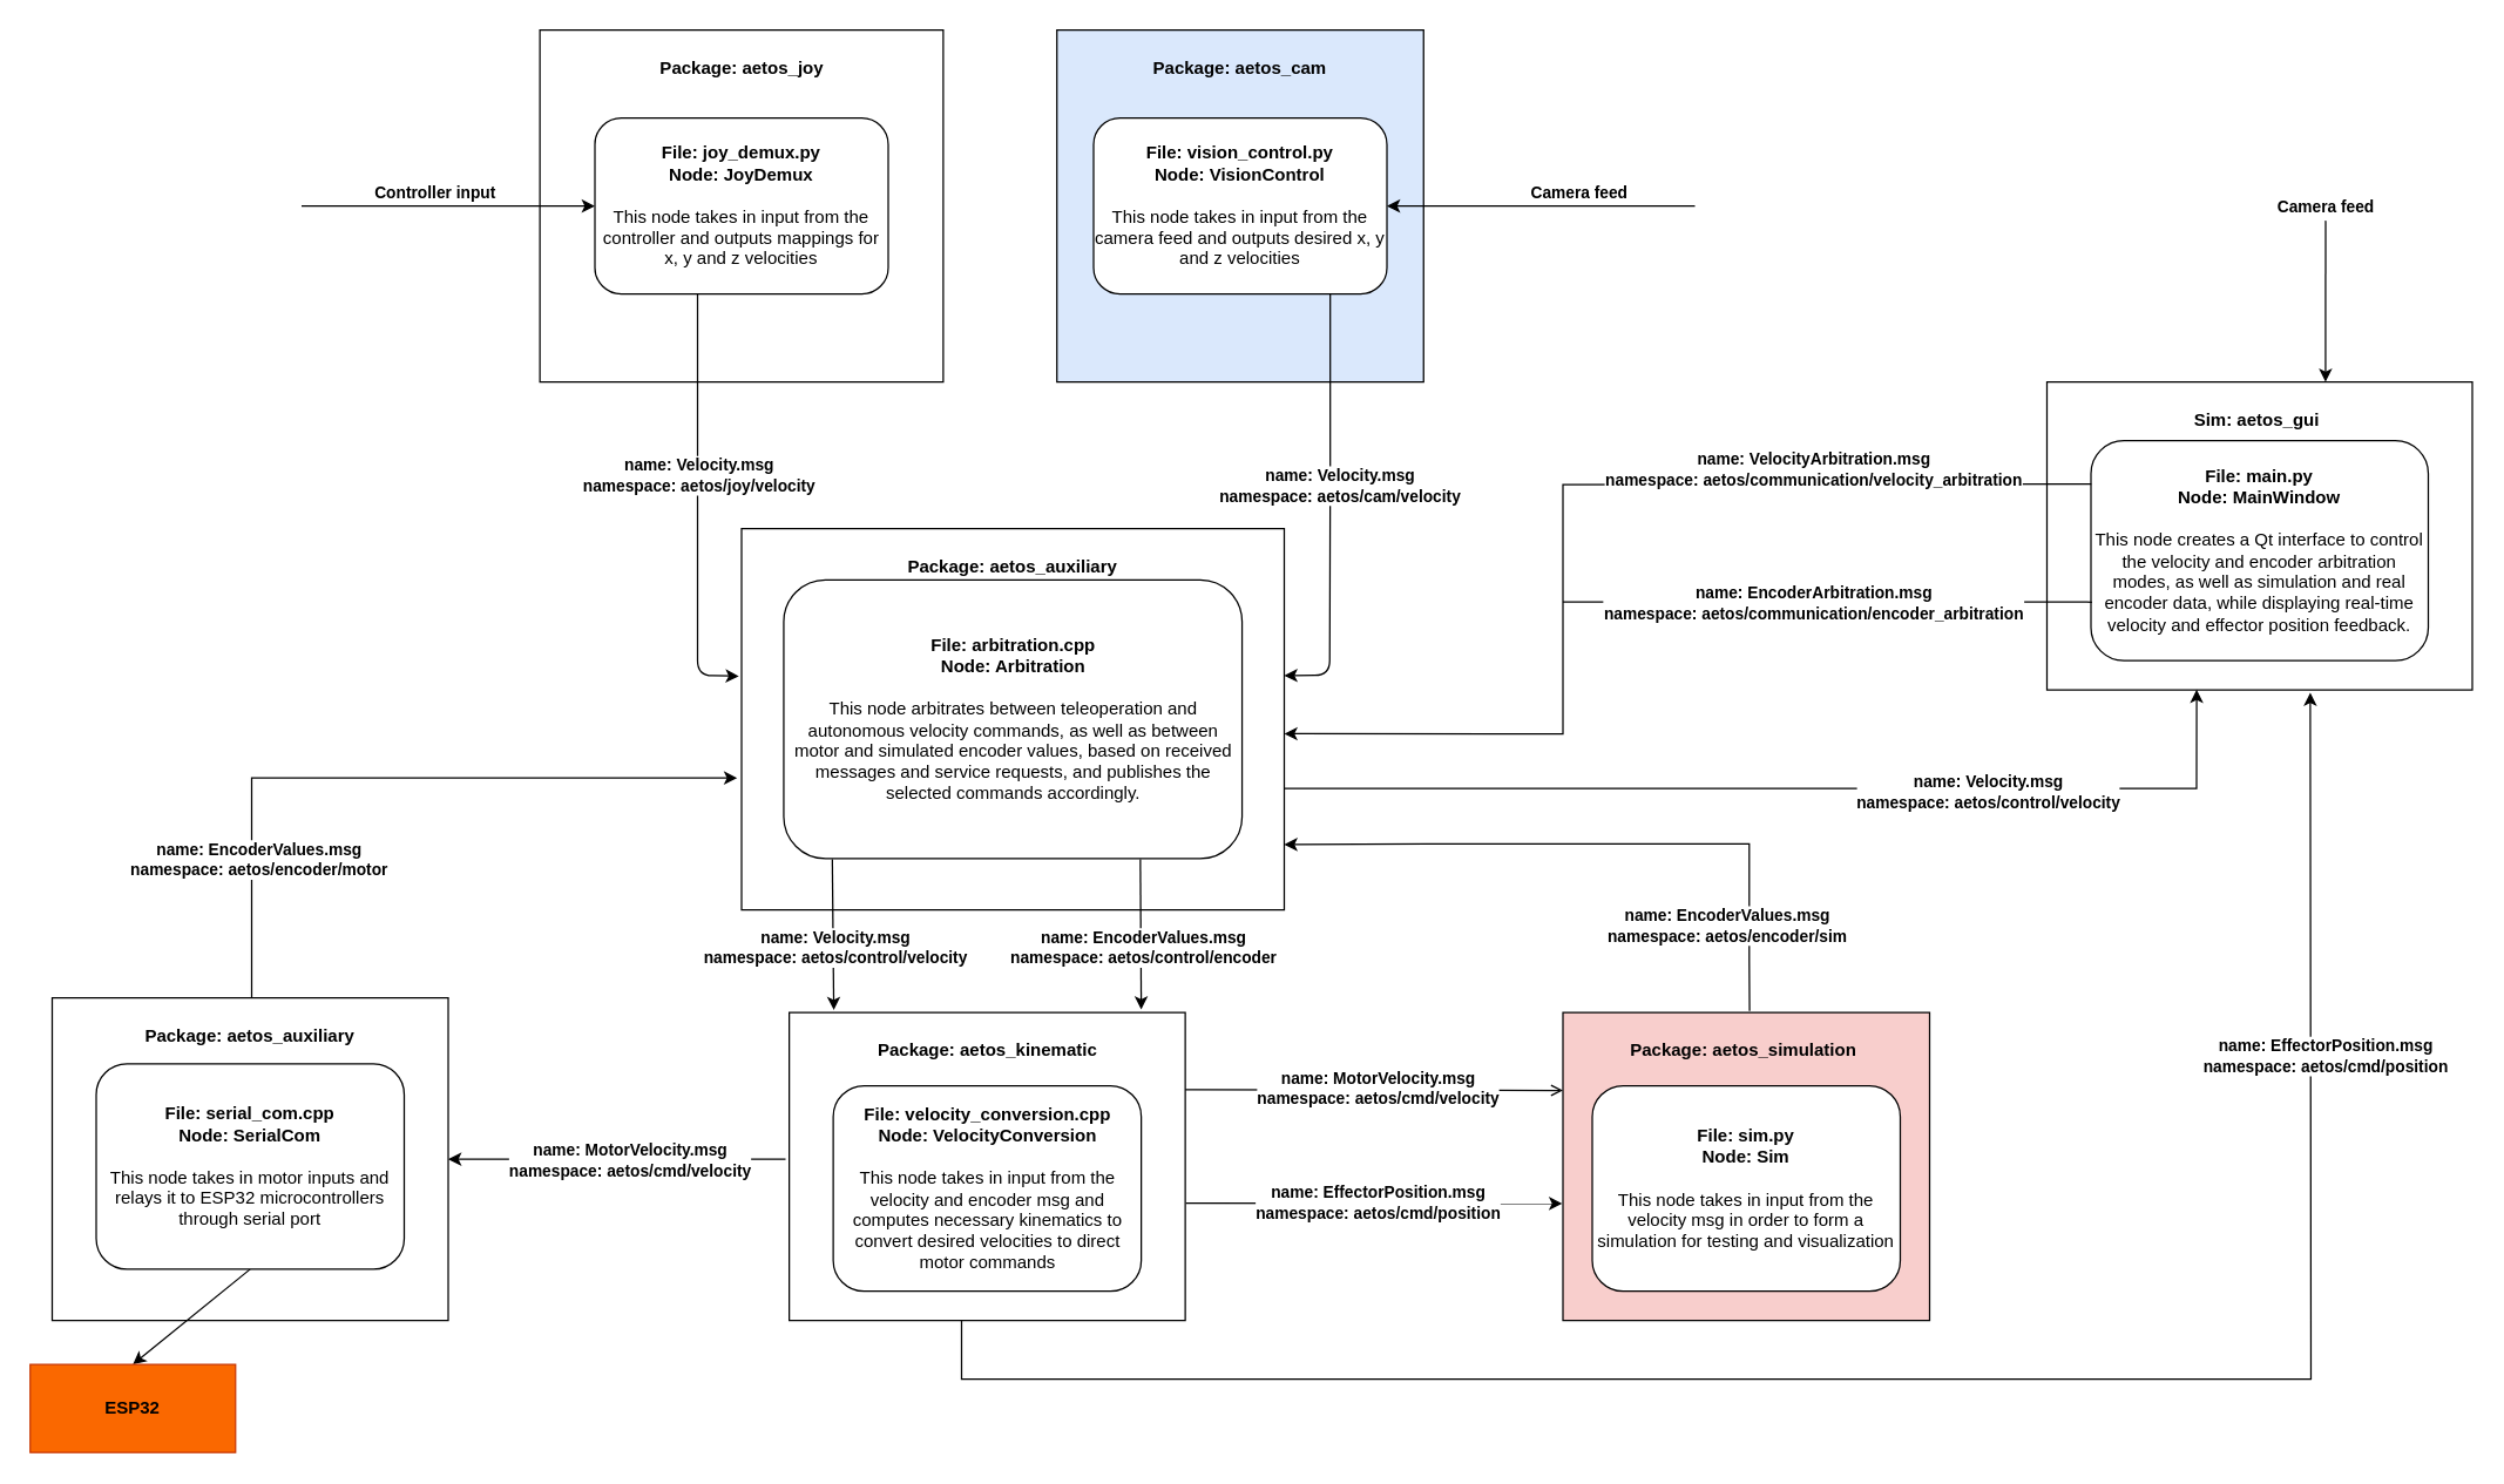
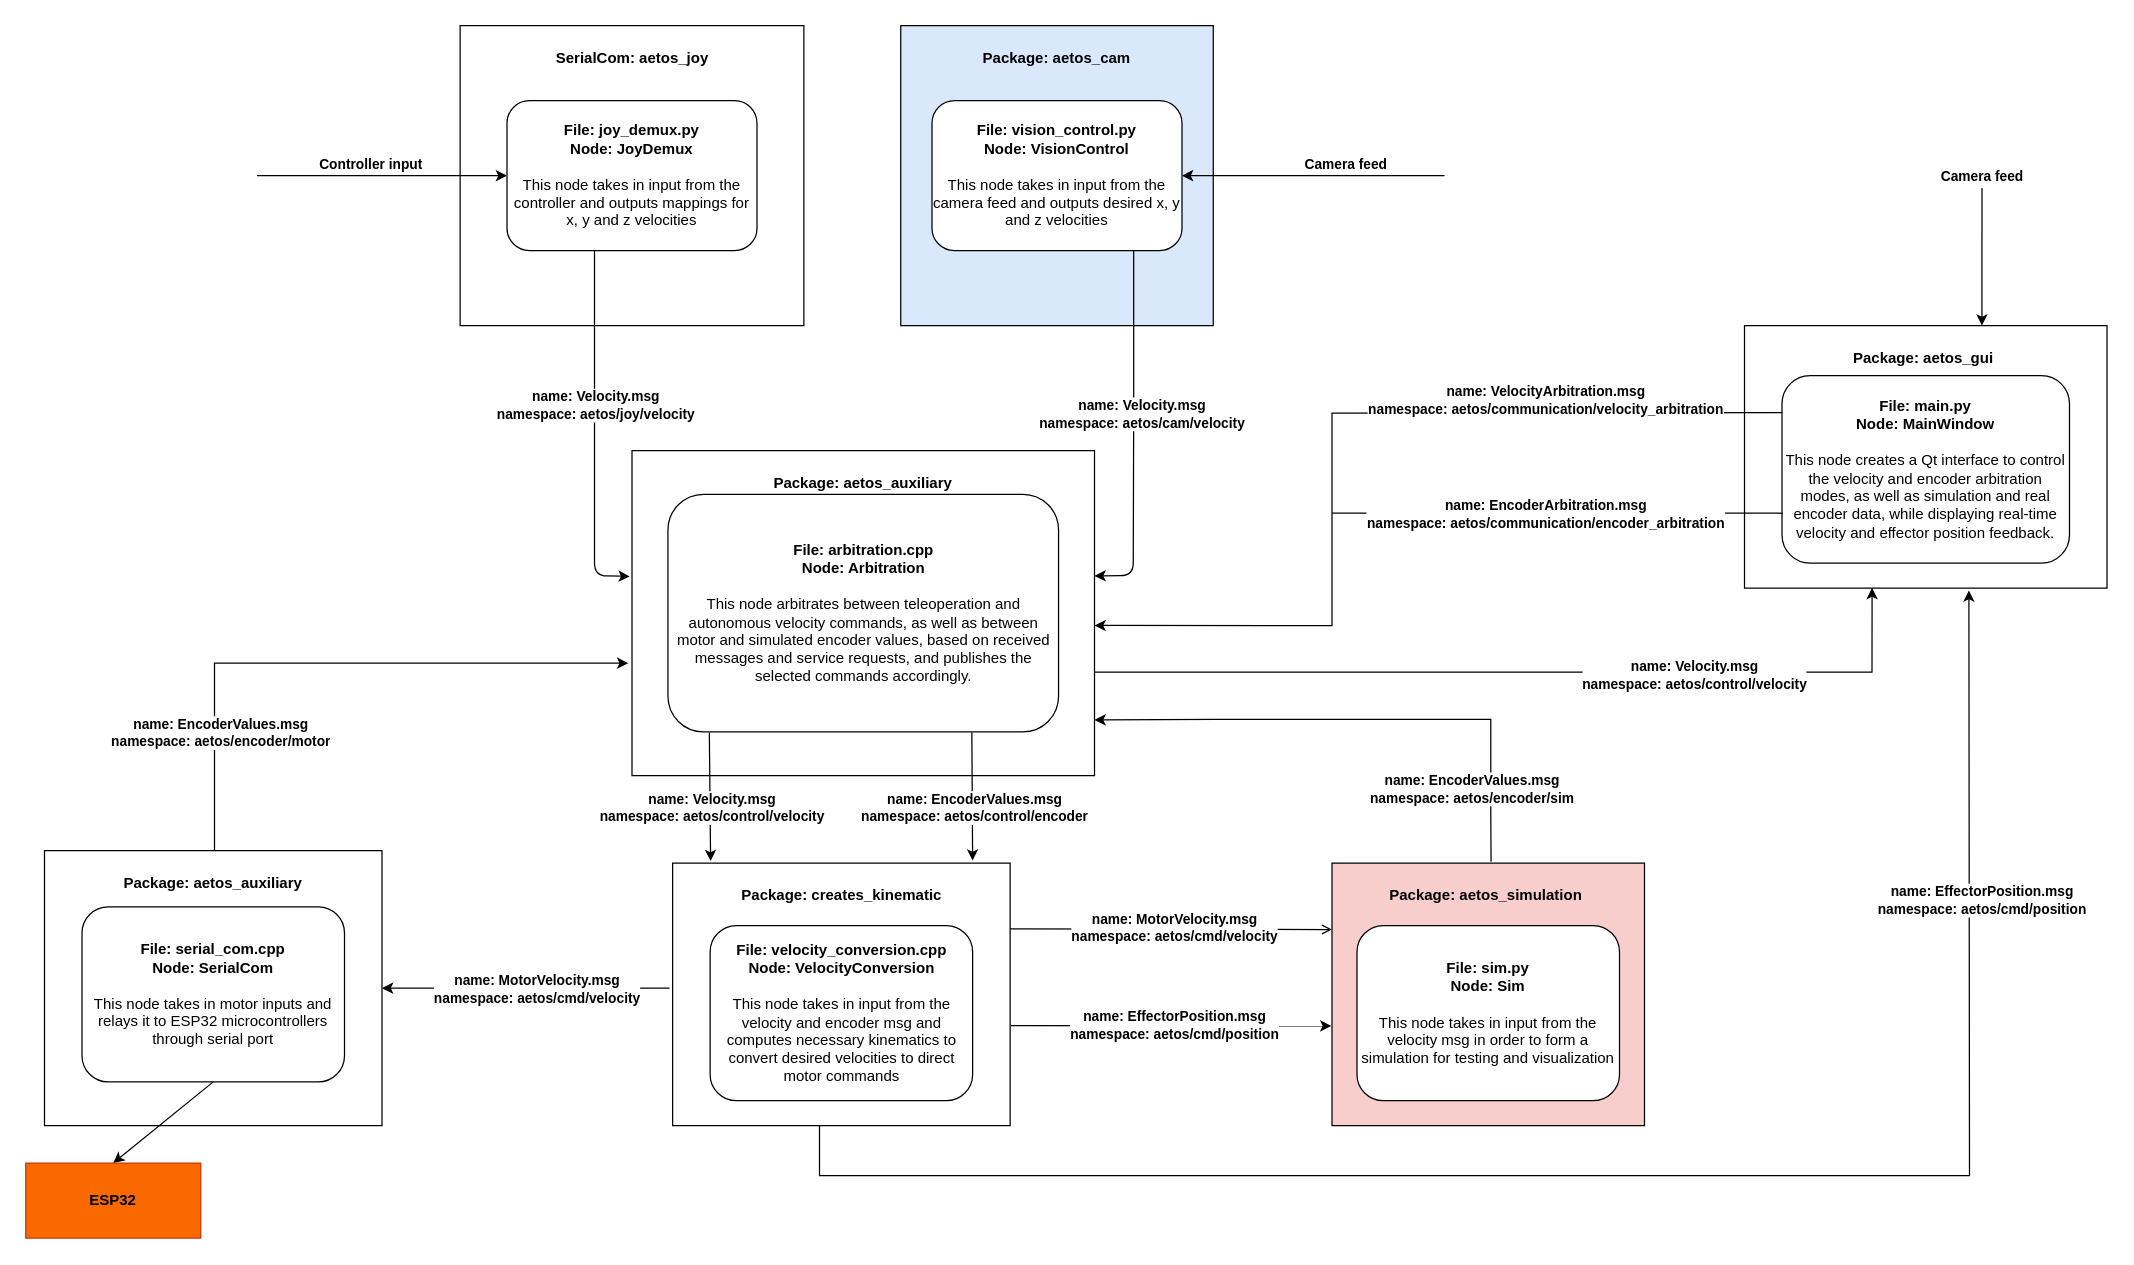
- <mxCell id="5" value="&lt;p style=&quot;&quot;&gt;&lt;b&gt;Package: aetos_joy&lt;/b&gt;&lt;/p&gt;" style="whiteSpace=wrap;html=1;align=center;horizontal=1;verticalAlign=top;" vertex="1" parent="1"><mxGeometry x="367.5" width="275" height="240" as="geometry" y="20" /></mxCell>
+ <mxCell id="5" value="&lt;p style=&quot;&quot;&gt;&lt;b&gt;SerialCom: aetos_joy&lt;/b&gt;&lt;/p&gt;" style="whiteSpace=wrap;html=1;align=center;horizontal=1;verticalAlign=top;" vertex="1" parent="1"><mxGeometry x="367.5" width="275" height="240" as="geometry" y="20" /></mxCell>
- <mxCell id="38" value="&lt;p style=&quot;&quot;&gt;&lt;b&gt;Sim: aetos_gui&amp;nbsp;&lt;/b&gt;&lt;/p&gt;" style="whiteSpace=wrap;html=1;align=center;horizontal=1;verticalAlign=top;" vertex="1" parent="1"><mxGeometry x="1395" y="260" width="290" height="210" as="geometry" /></mxCell>
+ <mxCell id="38" value="&lt;p style=&quot;&quot;&gt;&lt;b&gt;Package: aetos_gui&amp;nbsp;&lt;/b&gt;&lt;/p&gt;" style="whiteSpace=wrap;html=1;align=center;horizontal=1;verticalAlign=top;" vertex="1" parent="1"><mxGeometry x="1395" y="260" width="290" height="210" as="geometry" /></mxCell>
- <mxCell id="4" value="&lt;p style=&quot;&quot;&gt;&lt;b&gt;Package: aetos_kinematic&lt;/b&gt;&lt;/p&gt;" style="whiteSpace=wrap;html=1;align=center;horizontal=1;verticalAlign=top;" vertex="1" parent="1"><mxGeometry x="537.5" y="690" width="270" height="210" as="geometry" /></mxCell>
+ <mxCell id="4" value="&lt;p style=&quot;&quot;&gt;&lt;b&gt;Package: creates_kinematic&lt;/b&gt;&lt;/p&gt;" style="whiteSpace=wrap;html=1;align=center;horizontal=1;verticalAlign=top;" vertex="1" parent="1"><mxGeometry x="537.5" y="690" width="270" height="210" as="geometry" /></mxCell>
